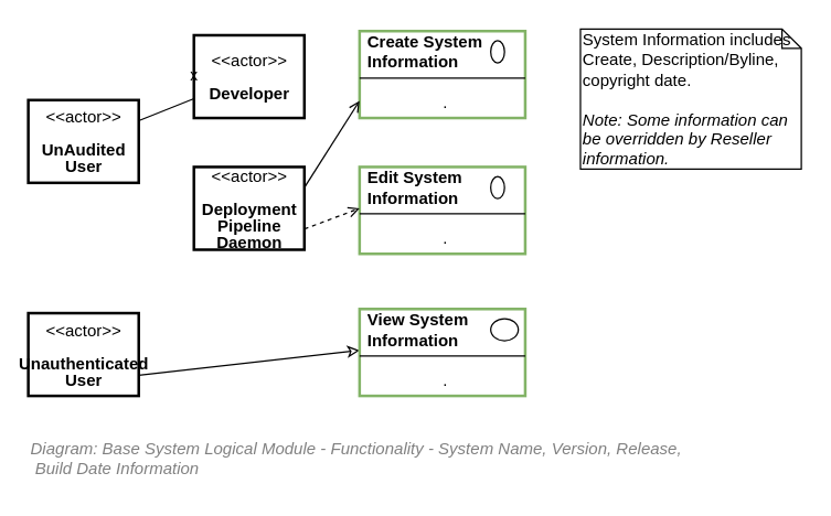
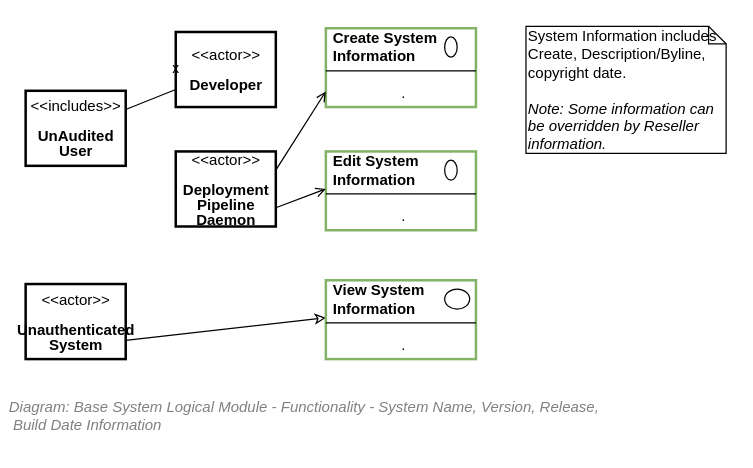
- <mxCell id="28" value="&lt;p style=&quot;line-height: 100%&quot;&gt;&amp;lt;&amp;lt;actor&amp;gt;&amp;gt;&lt;br&gt;&lt;br&gt;&lt;b&gt;UnAudited&lt;br&gt;User&lt;/b&gt;&lt;/p&gt;" style="text;html=1;align=center;verticalAlign=middle;dashed=0;strokeColor=#000000;strokeWidth=2;" vertex="1" parent="1"><mxGeometry x="20" y="72" width="80" height="60" as="geometry" /></mxCell>
+ <mxCell id="28" value="&lt;p style=&quot;line-height: 100%&quot;&gt;&amp;lt;&amp;lt;includes&amp;gt;&amp;gt;&lt;br&gt;&lt;br&gt;&lt;b&gt;UnAudited&lt;br&gt;User&lt;/b&gt;&lt;/p&gt;" style="text;html=1;align=center;verticalAlign=middle;dashed=0;strokeColor=#000000;strokeWidth=2;" vertex="1" parent="1"><mxGeometry x="20" y="72" width="80" height="60" as="geometry" /></mxCell>
- <mxCell id="21" style="edgeStyle=none;rounded=0;orthogonalLoop=1;jettySize=auto;html=1;entryX=0;entryY=1;entryDx=0;entryDy=0;endArrow=open;endFill=0;exitX=1;exitY=0.75;exitDx=0;exitDy=0;dashed=1;" edge="1" parent="1" source="23" target="12"><mxGeometry relative="1" as="geometry" /></mxCell>
+ <mxCell id="21" style="edgeStyle=none;rounded=0;orthogonalLoop=1;jettySize=auto;html=1;entryX=0;entryY=1;entryDx=0;entryDy=0;endArrow=open;endFill=0;exitX=1;exitY=0.75;exitDx=0;exitDy=0;" edge="1" parent="1" source="23" target="12"><mxGeometry relative="1" as="geometry" /></mxCell>
- <mxCell id="24" value="&lt;p style=&quot;line-height: 100%&quot;&gt;&amp;lt;&amp;lt;actor&amp;gt;&amp;gt;&lt;br&gt;&lt;br&gt;&lt;b&gt;Unauthenticated&lt;br&gt;User&lt;/b&gt;&lt;/p&gt;" style="text;html=1;align=center;verticalAlign=middle;dashed=0;strokeColor=#000000;strokeWidth=2;" vertex="1" parent="1"><mxGeometry x="20" y="226.5" width="80" height="60" as="geometry" /></mxCell>
+ <mxCell id="24" value="&lt;p style=&quot;line-height: 100%&quot;&gt;&amp;lt;&amp;lt;actor&amp;gt;&amp;gt;&lt;br&gt;&lt;br&gt;&lt;b&gt;Unauthenticated&lt;br&gt;System&lt;/b&gt;&lt;/p&gt;" style="text;html=1;align=center;verticalAlign=middle;dashed=0;strokeColor=#000000;strokeWidth=2;" vertex="1" parent="1"><mxGeometry x="20" y="226.5" width="80" height="60" as="geometry" /></mxCell>
- <mxCell id="4" value="&lt;font style=&quot;font-size: 12px ; font-weight: normal&quot;&gt;&lt;i&gt;&lt;span&gt;Diagram: Base System Logical Module -&amp;nbsp;&lt;/span&gt;&lt;span&gt;Functionality -&amp;nbsp;&lt;/span&gt;System Name, Version, Release,&lt;br&gt;&amp;nbsp;Build Date Information&lt;/i&gt;&lt;/font&gt;" style="text;strokeColor=none;fillColor=none;html=1;fontSize=10;fontStyle=1;verticalAlign=middle;align=left;shadow=0;glass=0;comic=0;opacity=30;fontColor=#808080;" vertex="1" parent="1"><mxGeometry x="20" y="312" width="520" height="40" as="geometry" /></mxCell>
+ <mxCell id="4" value="&lt;font style=&quot;font-size: 12px ; font-weight: normal&quot;&gt;&lt;i&gt;&lt;span&gt;Diagram: Base System Logical Module -&amp;nbsp;&lt;/span&gt;&lt;span&gt;Functionality -&amp;nbsp;&lt;/span&gt;System Name, Version, Release,&lt;br&gt;&amp;nbsp;Build Date Information&lt;/i&gt;&lt;/font&gt;" style="text;strokeColor=none;fillColor=none;html=1;fontSize=10;fontStyle=1;verticalAlign=middle;align=left;shadow=0;glass=0;comic=0;opacity=30;fontColor=#808080;" vertex="1" parent="1"><mxGeometry x="5" y="312" width="520" height="40" as="geometry" /></mxCell>
